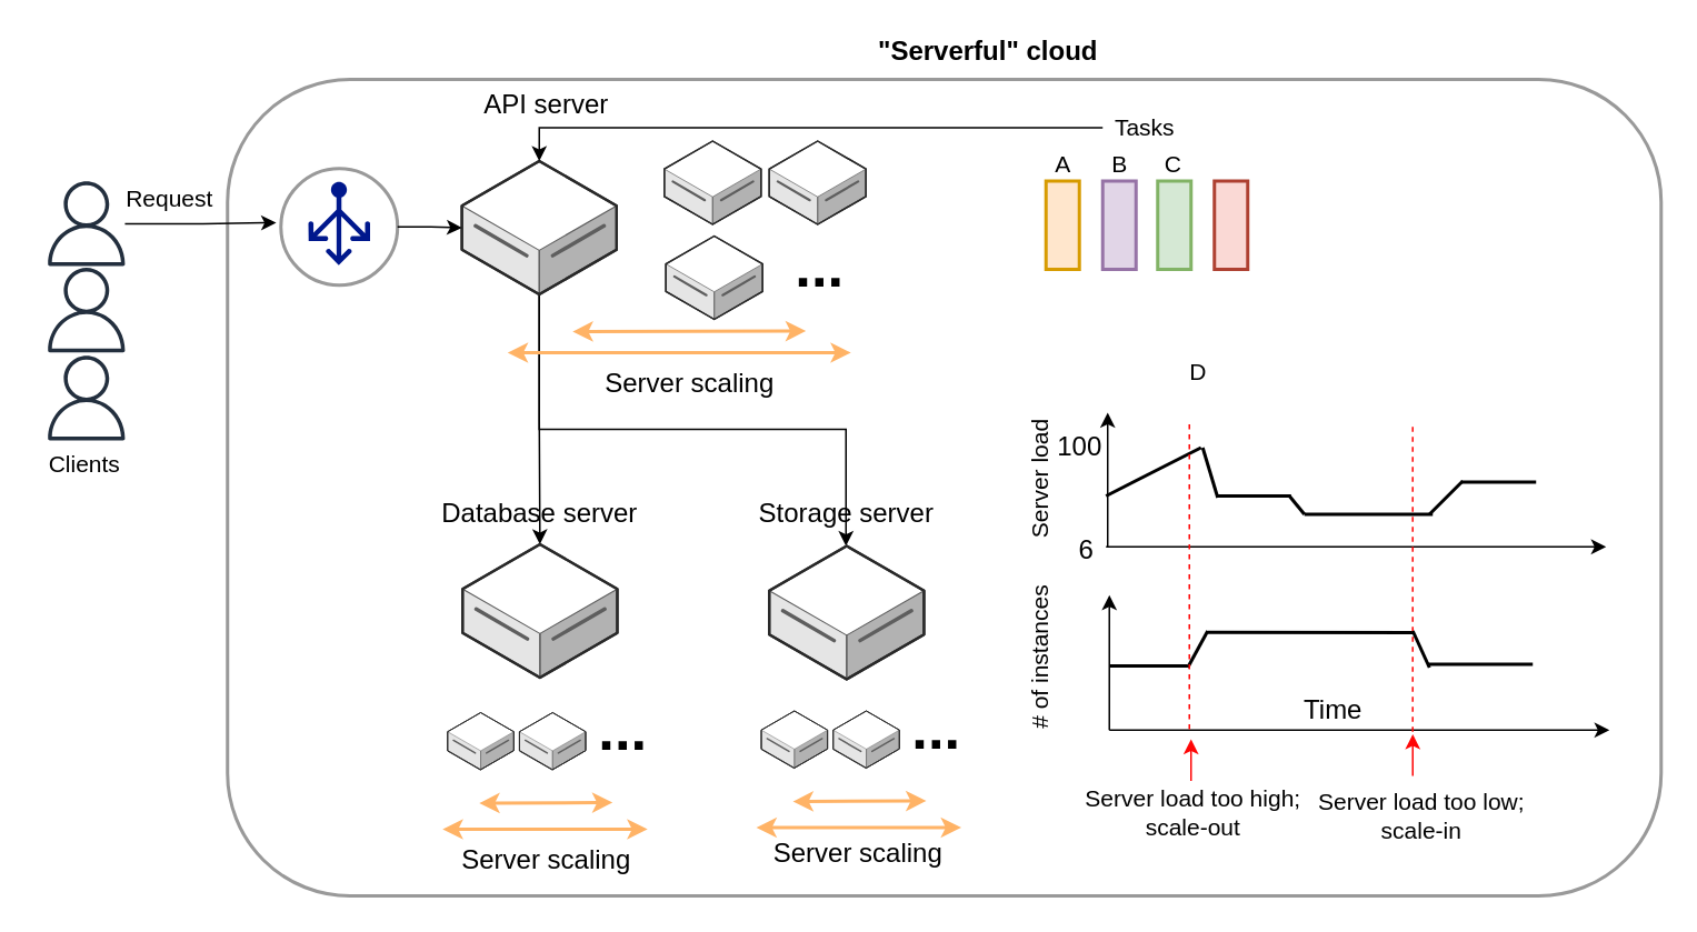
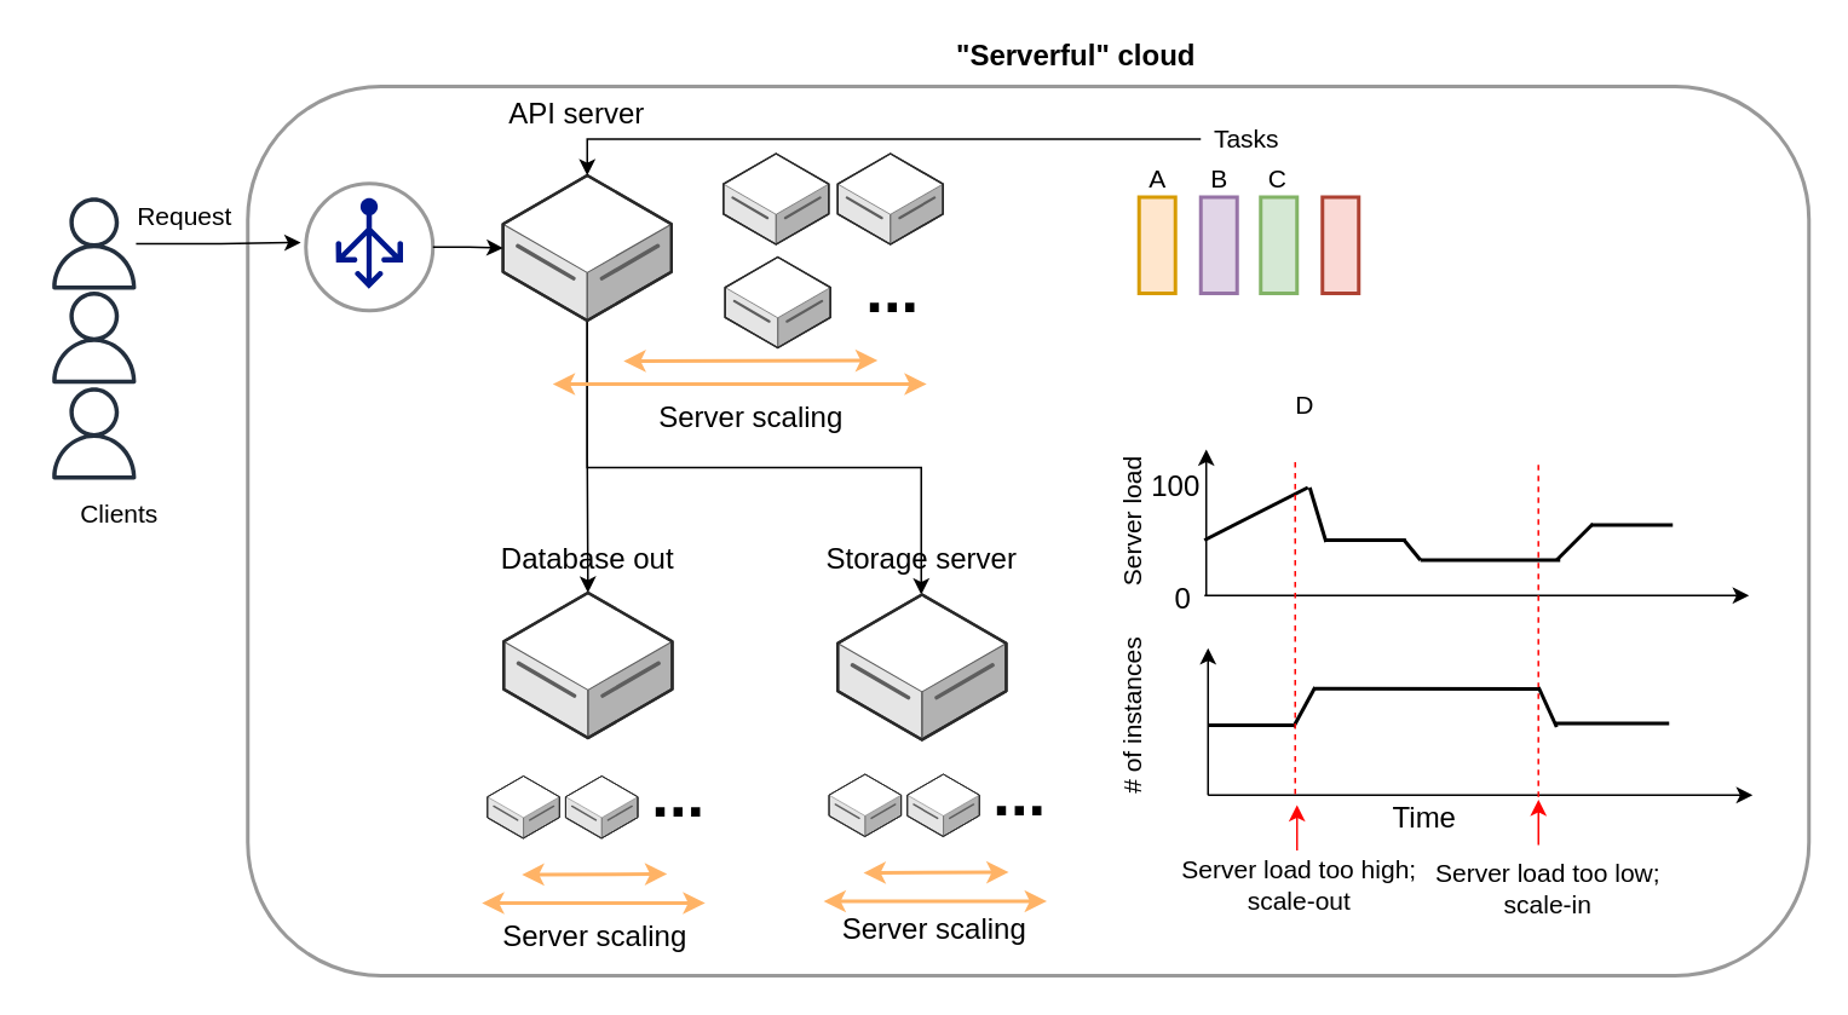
- <mxCell id="11" value="API server" style="text;html=1;align=center;verticalAlign=middle;resizable=0;points=[];autosize=1;fontSize=16;" parent="1" vertex="1"><mxGeometry x="281.99" y="52" width="90" height="20" as="geometry" /></mxCell>
+ <mxCell id="11" value="API server" style="text;html=1;align=center;verticalAlign=middle;resizable=0;points=[];autosize=1;fontSize=16;" parent="1" vertex="1"><mxGeometry x="271.99" y="52" width="90" height="20" as="geometry" /></mxCell>
- <mxCell id="55" value="Clients" style="text;html=1;align=center;verticalAlign=middle;resizable=0;points=[];autosize=1;fontSize=14;" parent="1" vertex="1"><mxGeometry x="20" y="268" width="60" height="20" as="geometry" /></mxCell>
+ <mxCell id="55" value="Clients" style="text;html=1;align=center;verticalAlign=middle;resizable=0;points=[];autosize=1;fontSize=14;" parent="1" vertex="1"><mxGeometry x="35" y="273" width="60" height="20" as="geometry" /></mxCell>
- <mxCell id="61" value="Database server" style="text;html=1;align=center;verticalAlign=middle;resizable=0;points=[];autosize=1;fontSize=16;" parent="59" vertex="1"><mxGeometry x="-18.585" y="10" width="130" height="20" as="geometry" /></mxCell>
+ <mxCell id="61" value="Database out" style="text;html=1;align=center;verticalAlign=middle;resizable=0;points=[];autosize=1;fontSize=16;" parent="59" vertex="1"><mxGeometry x="-18.585" y="10" width="130" height="20" as="geometry" /></mxCell>
- <mxCell id="34" value="6" style="text;html=1;align=center;verticalAlign=middle;resizable=0;points=[];autosize=1;fontSize=16;" parent="1" vertex="1"><mxGeometry x="640.99" y="319" width="20" height="20" as="geometry" /></mxCell>
+ <mxCell id="34" value="0" style="text;html=1;align=center;verticalAlign=middle;resizable=0;points=[];autosize=1;fontSize=16;" parent="1" vertex="1"><mxGeometry x="640.99" y="319" width="20" height="20" as="geometry" /></mxCell>
- <mxCell id="30" value="Time" style="text;html=1;align=center;verticalAlign=middle;resizable=0;points=[];autosize=1;fontSize=16;" parent="1" vertex="1"><mxGeometry x="773.97" y="415" width="50" height="20" as="geometry" /></mxCell>
+ <mxCell id="30" value="Time" style="text;html=1;align=center;verticalAlign=middle;resizable=0;points=[];autosize=1;fontSize=16;" parent="1" vertex="1"><mxGeometry x="758.97" y="440" width="50" height="20" as="geometry" /></mxCell>
